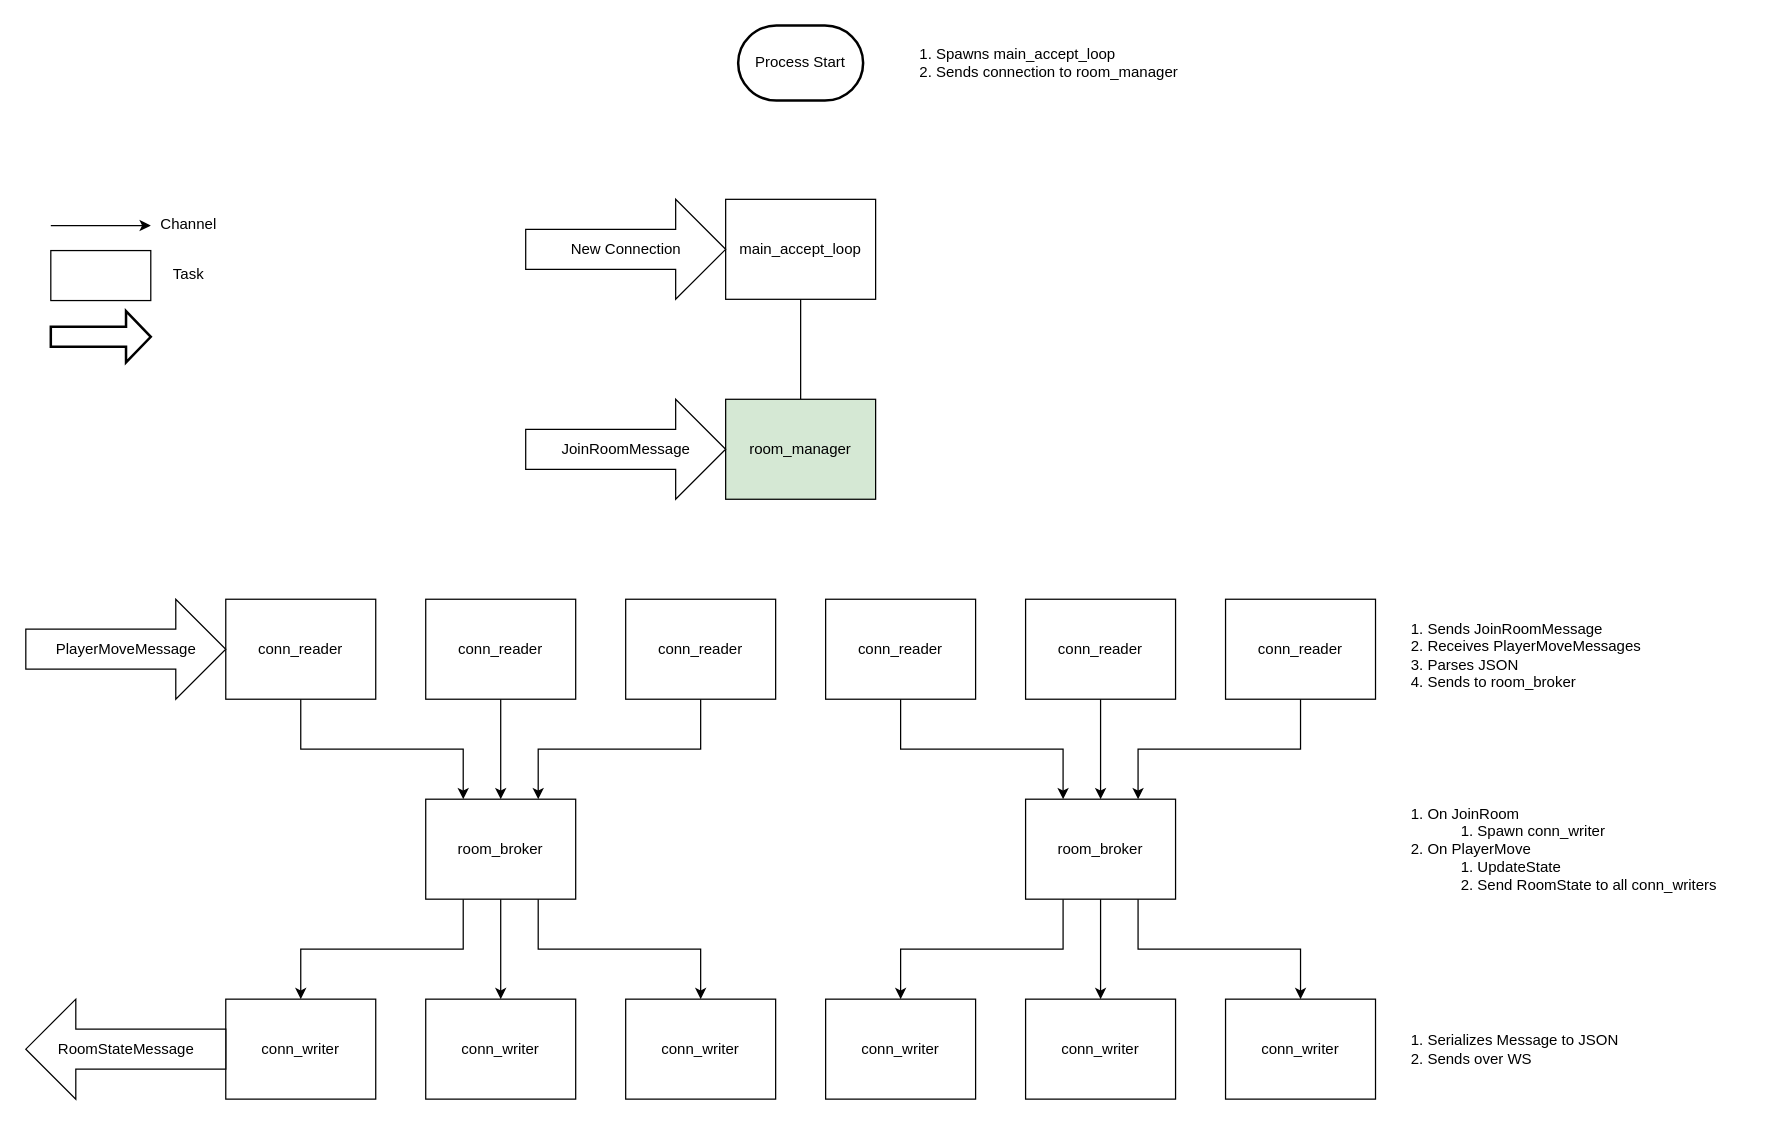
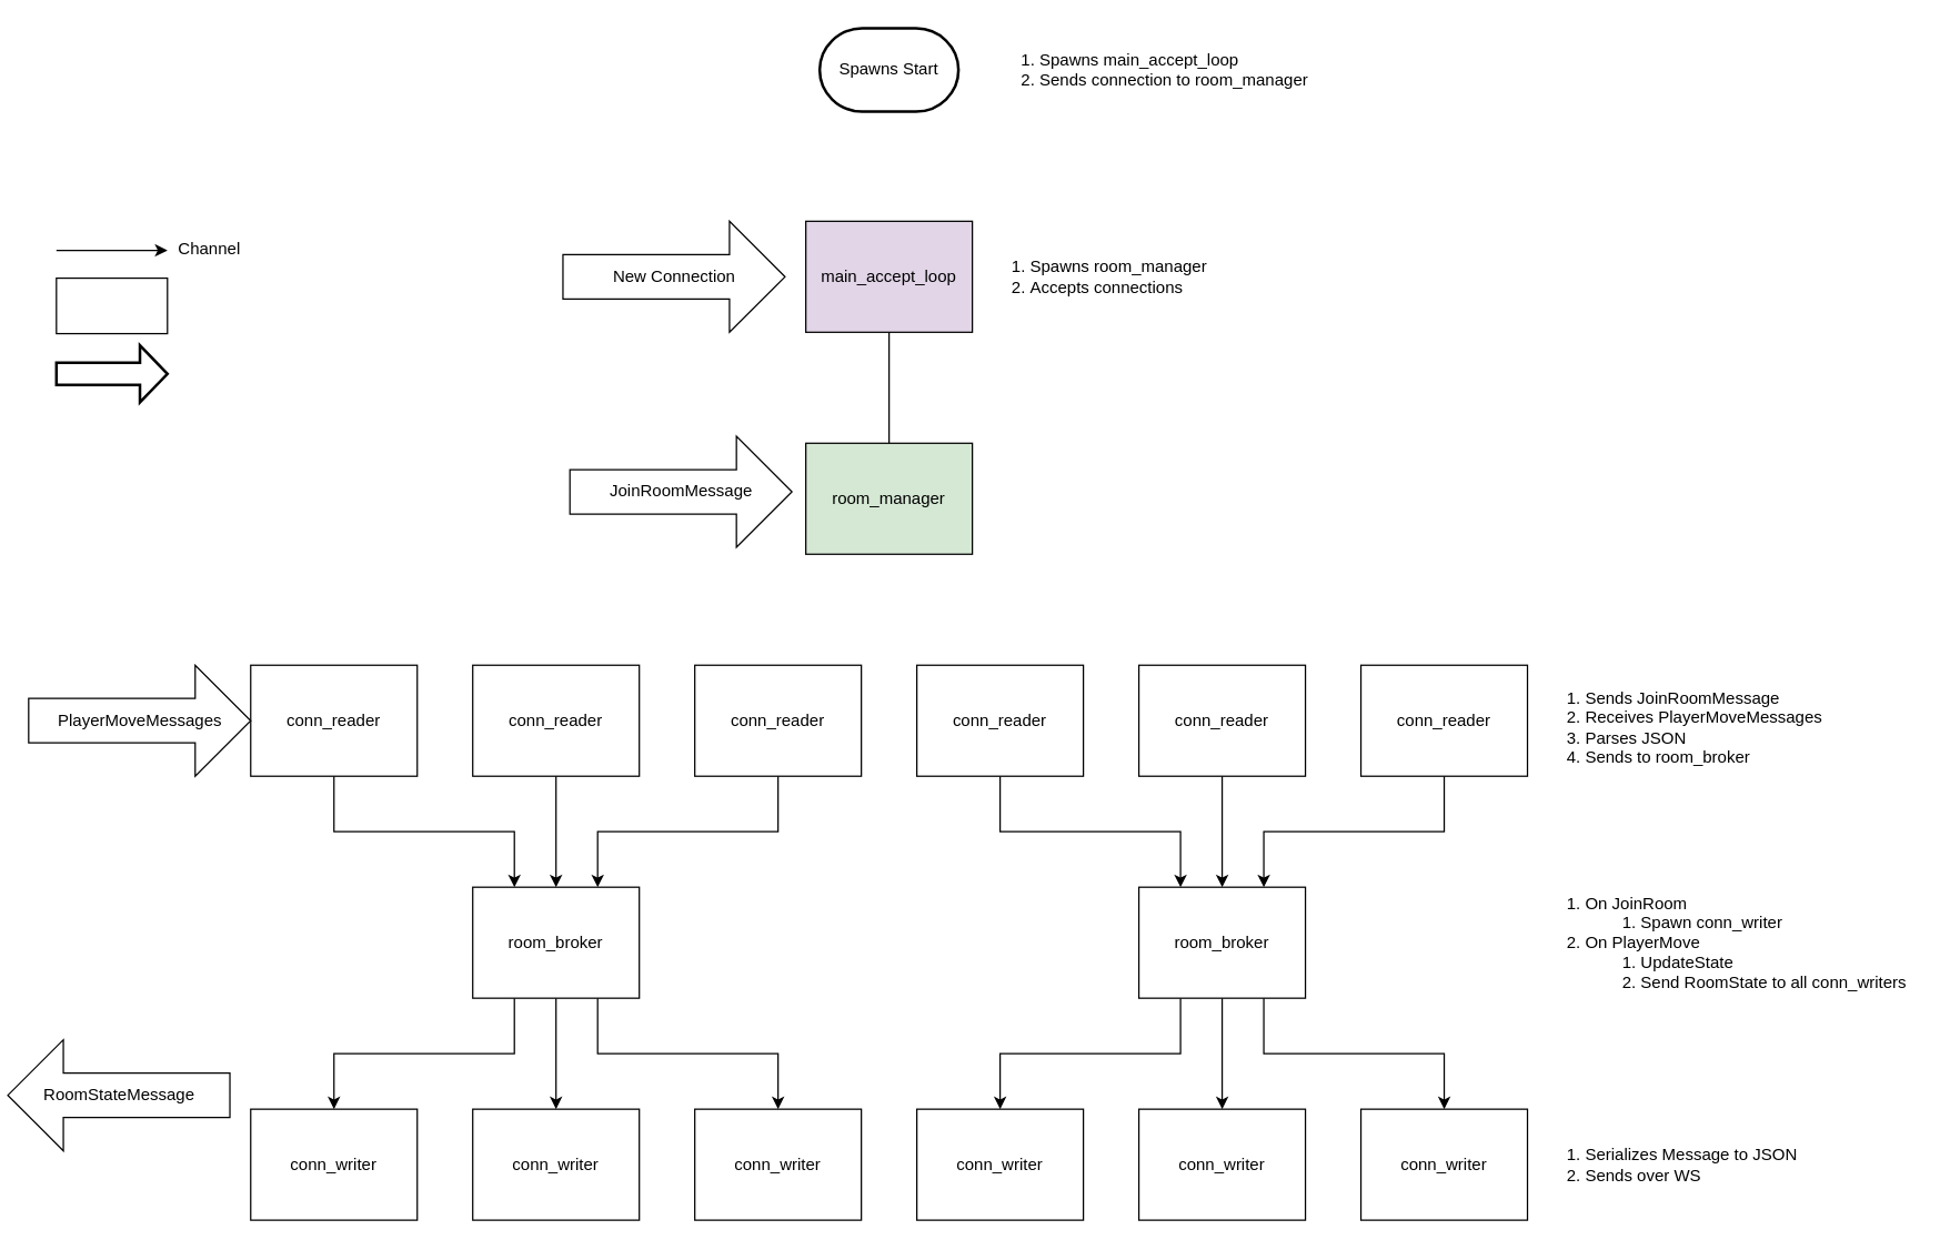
- <mxCell id="37" value="Process Start" style="strokeWidth=2;html=1;shape=mxgraph.flowchart.terminator;whiteSpace=wrap;fillColor=none;gradientColor=#000000;" vertex="1" parent="1"><mxGeometry x="590" width="100" height="60" as="geometry" y="20" /></mxCell>
+ <mxCell id="37" value="Spawns Start" style="strokeWidth=2;html=1;shape=mxgraph.flowchart.terminator;whiteSpace=wrap;fillColor=none;gradientColor=#000000;" vertex="1" parent="1"><mxGeometry x="590" width="100" height="60" as="geometry" y="20" /></mxCell>
- <mxCell id="34" value="New Connection" style="html=1;shadow=0;dashed=0;align=center;verticalAlign=middle;shape=mxgraph.arrows2.arrow;dy=0.6;dx=40;notch=0;" vertex="1" parent="1"><mxGeometry x="420" y="159" width="160" height="80" as="geometry" /></mxCell>
+ <mxCell id="34" value="New Connection" style="html=1;shadow=0;dashed=0;align=center;verticalAlign=middle;shape=mxgraph.arrows2.arrow;dy=0.6;dx=40;notch=0;" vertex="1" parent="1"><mxGeometry x="405" y="159" width="160" height="80" as="geometry" /></mxCell>
- <mxCell id="29" value="main_accept_loop" style="rounded=0;whiteSpace=wrap;html=1;" vertex="1" parent="1"><mxGeometry x="580" y="159" width="120" height="80" as="geometry" /></mxCell>
+ <mxCell id="29" value="main_accept_loop" style="rounded=0;whiteSpace=wrap;html=1;fillColor=#e1d5e7;" vertex="1" parent="1"><mxGeometry x="580" y="159" width="120" height="80" as="geometry" /></mxCell>
+ <mxCell id="36" value="&lt;ol&gt;&lt;li style=&quot;&quot;&gt;&lt;span&gt;Spawns room_manager&lt;/span&gt;&lt;/li&gt;&lt;li style=&quot;&quot;&gt;&lt;span&gt;Accepts connections&lt;/span&gt;&lt;/li&gt;&lt;/ol&gt;" style="text;html=1;align=left;verticalAlign=middle;resizable=0;points=[];autosize=1;" vertex="1" parent="1"><mxGeometry x="700" y="169" width="180" height="60" as="geometry" /></mxCell>
- <mxCell id="42" value="Task" style="text;html=1;align=center;verticalAlign=middle;resizable=0;points=[];autosize=1;" vertex="1" parent="1"><mxGeometry x="130" y="209" width="40" height="20" as="geometry" /></mxCell>
- <mxCell id="31" value="JoinRoomMessage" style="html=1;shadow=0;dashed=0;align=center;verticalAlign=middle;shape=mxgraph.arrows2.arrow;dy=0.6;dx=40;notch=0;" vertex="1" parent="1"><mxGeometry x="420" y="319" width="160" height="80" as="geometry" /></mxCell>
+ <mxCell id="31" value="JoinRoomMessage" style="html=1;shadow=0;dashed=0;align=center;verticalAlign=middle;shape=mxgraph.arrows2.arrow;dy=0.6;dx=40;notch=0;" vertex="1" parent="1"><mxGeometry x="410" y="314" width="160" height="80" as="geometry" /></mxCell>
- <mxCell id="33" value="PlayerMoveMessage" style="html=1;shadow=0;dashed=0;align=center;verticalAlign=middle;shape=mxgraph.arrows2.arrow;dy=0.6;dx=40;notch=0;" vertex="1" parent="1"><mxGeometry x="20" y="479" width="160" height="80" as="geometry" /></mxCell>
+ <mxCell id="33" value="PlayerMoveMessages" style="html=1;shadow=0;dashed=0;align=center;verticalAlign=middle;shape=mxgraph.arrows2.arrow;dy=0.6;dx=40;notch=0;" vertex="1" parent="1"><mxGeometry x="20" y="479" width="160" height="80" as="geometry" /></mxCell>
- <mxCell id="32" value="RoomStateMessage" style="html=1;shadow=0;dashed=0;align=center;verticalAlign=middle;shape=mxgraph.arrows2.arrow;dy=0.6;dx=40;flipH=1;notch=0;" vertex="1" parent="1"><mxGeometry x="20" y="799" width="160" height="80" as="geometry" /></mxCell>
+ <mxCell id="32" value="RoomStateMessage" style="html=1;shadow=0;dashed=0;align=center;verticalAlign=middle;shape=mxgraph.arrows2.arrow;dy=0.6;dx=40;flipH=1;notch=0;" vertex="1" parent="1"><mxGeometry x="5" y="749" width="160" height="80" as="geometry" /></mxCell>
